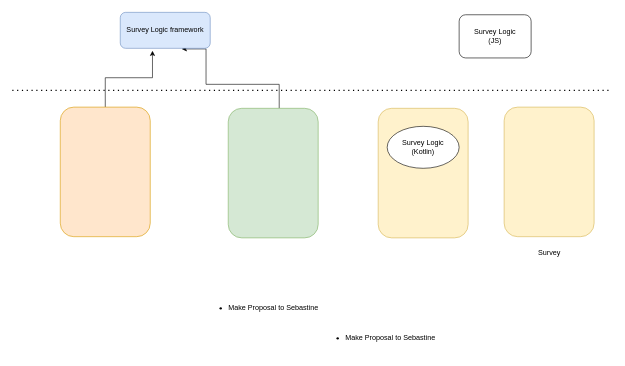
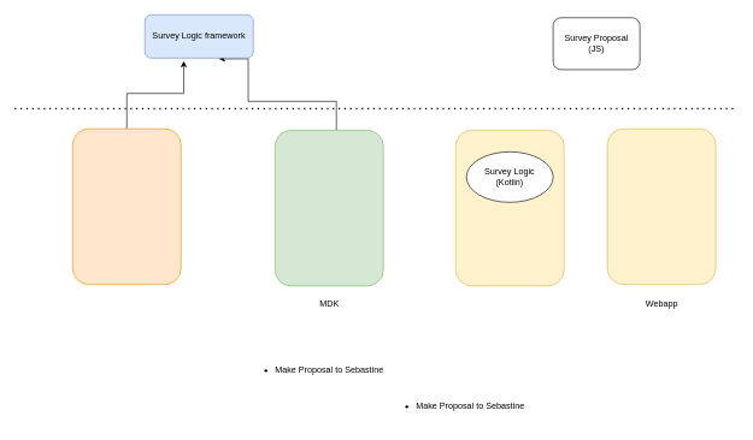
- <mxCell id="11" value="Survey Logic &lt;br&gt;(JS)" style="rounded=1;whiteSpace=wrap;html=1;" vertex="1" parent="1"><mxGeometry x="765" y="24" width="120" height="72" as="geometry" /></mxCell>
+ <mxCell id="11" value="Survey Proposal &lt;br&gt;(JS)" style="rounded=1;whiteSpace=wrap;html=1;" vertex="1" parent="1"><mxGeometry x="765" y="24" width="120" height="72" as="geometry" /></mxCell>
+ <mxCell id="6" value="MDK" style="text;html=1;align=center;verticalAlign=middle;resizable=0;points=[];autosize=1;strokeColor=none;fillColor=none;" vertex="1" parent="1"><mxGeometry x="430" y="406" width="50" height="30" as="geometry" /></mxCell>
- <mxCell id="12" value="Survey" style="text;html=1;align=center;verticalAlign=middle;resizable=0;points=[];autosize=1;strokeColor=none;fillColor=none;" vertex="1" parent="1"><mxGeometry x="880" y="406" width="70" height="30" as="geometry" /></mxCell>
+ <mxCell id="12" value="Webapp" style="text;html=1;align=center;verticalAlign=middle;resizable=0;points=[];autosize=1;strokeColor=none;fillColor=none;" vertex="1" parent="1"><mxGeometry x="880" y="406" width="70" height="30" as="geometry" /></mxCell>
